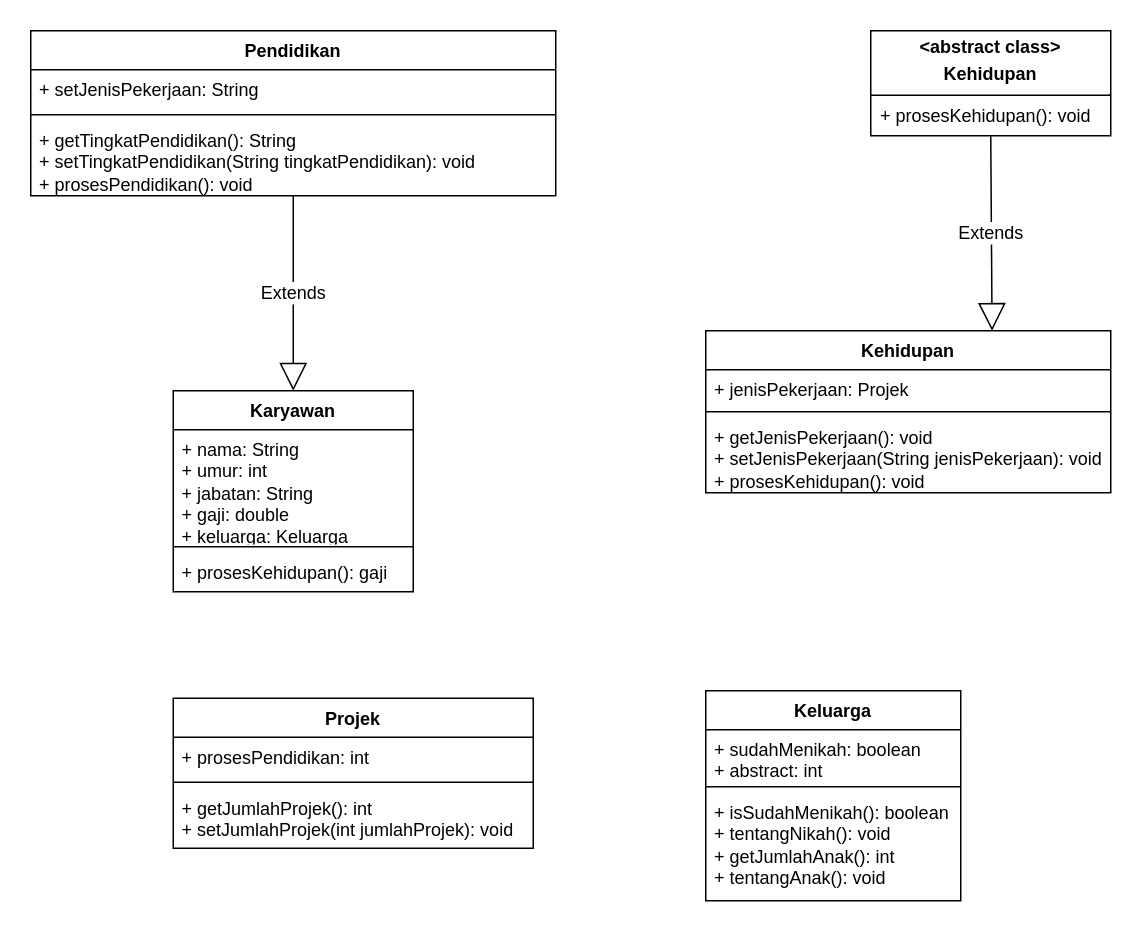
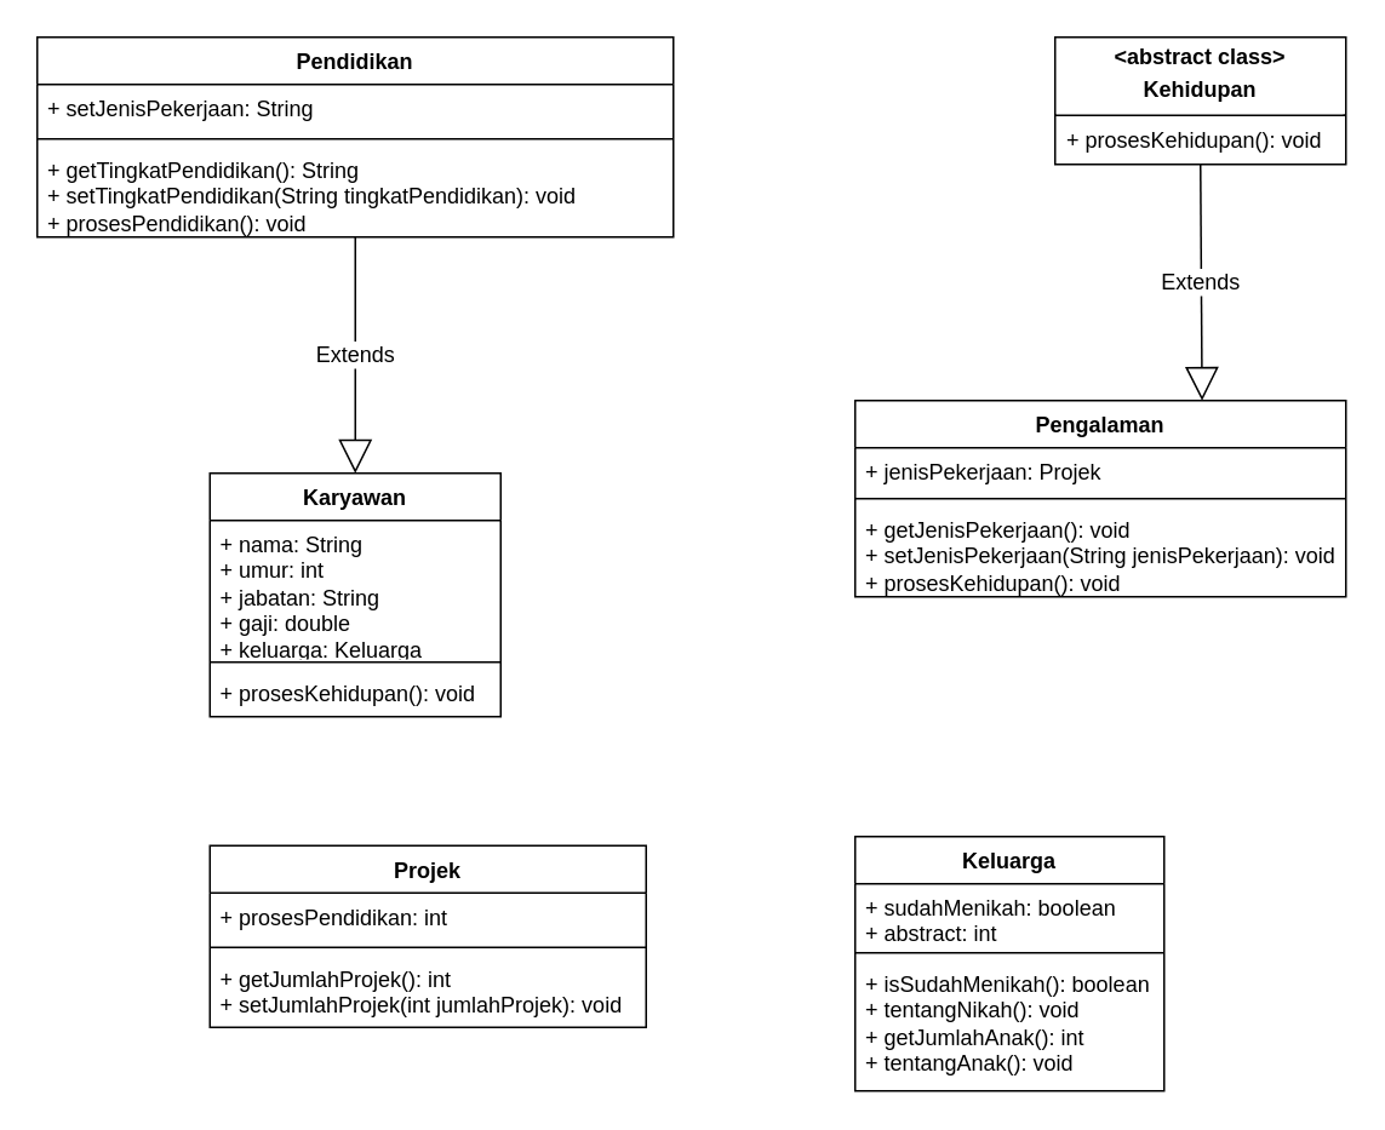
- <mxCell id="15" value="Kehidupan" style="swimlane;fontStyle=1;align=center;verticalAlign=top;childLayout=stackLayout;horizontal=1;startSize=26;horizontalStack=0;resizeParent=1;resizeParentMax=0;resizeLast=0;collapsible=1;marginBottom=0;whiteSpace=wrap;html=1;" vertex="1" parent="1"><mxGeometry x="470" y="220" width="270" height="108" as="geometry" /></mxCell>
+ <mxCell id="15" value="Pengalaman" style="swimlane;fontStyle=1;align=center;verticalAlign=top;childLayout=stackLayout;horizontal=1;startSize=26;horizontalStack=0;resizeParent=1;resizeParentMax=0;resizeLast=0;collapsible=1;marginBottom=0;whiteSpace=wrap;html=1;" vertex="1" parent="1"><mxGeometry x="470" y="220" width="270" height="108" as="geometry" /></mxCell>
- <mxCell id="6" value="+ prosesKehidupan(): gaji" style="text;strokeColor=none;fillColor=none;align=left;verticalAlign=top;spacingLeft=4;spacingRight=4;overflow=hidden;rotatable=0;points=[[0,0.5],[1,0.5]];portConstraint=eastwest;whiteSpace=wrap;html=1;" vertex="1" parent="3"><mxGeometry y="108" width="160" height="26" as="geometry" /></mxCell>
+ <mxCell id="6" value="+ prosesKehidupan(): void" style="text;strokeColor=none;fillColor=none;align=left;verticalAlign=top;spacingLeft=4;spacingRight=4;overflow=hidden;rotatable=0;points=[[0,0.5],[1,0.5]];portConstraint=eastwest;whiteSpace=wrap;html=1;" vertex="1" parent="3"><mxGeometry y="108" width="160" height="26" as="geometry" /></mxCell>
